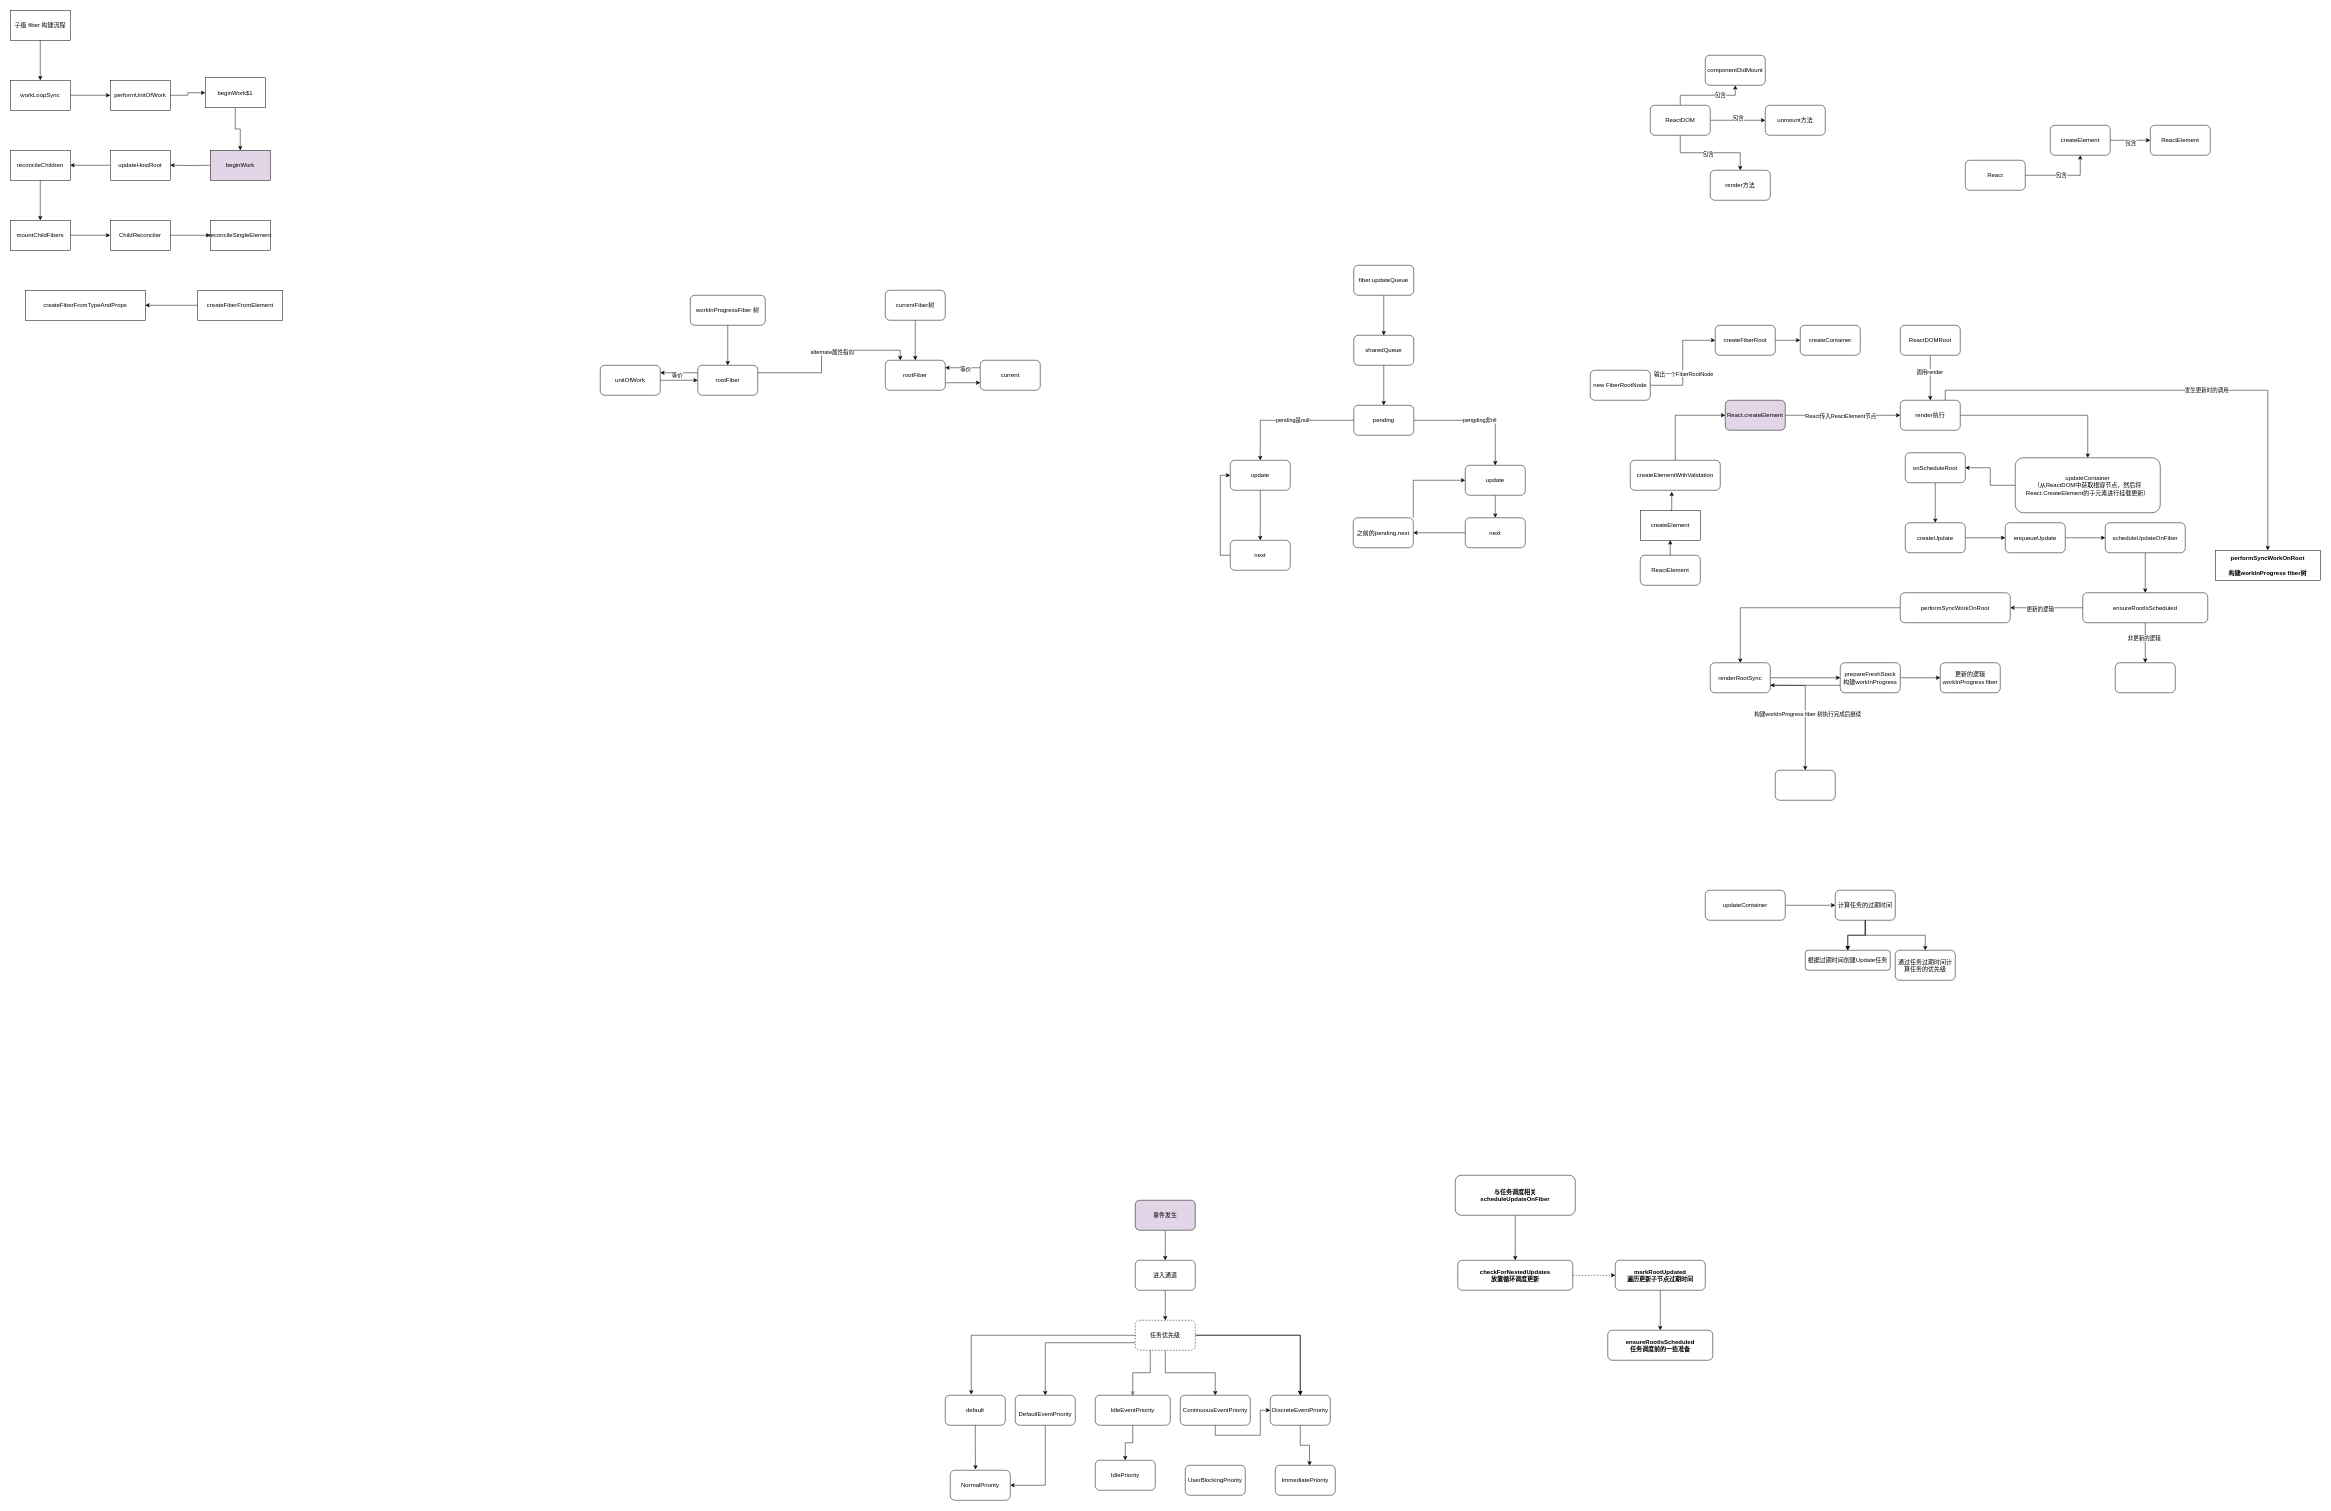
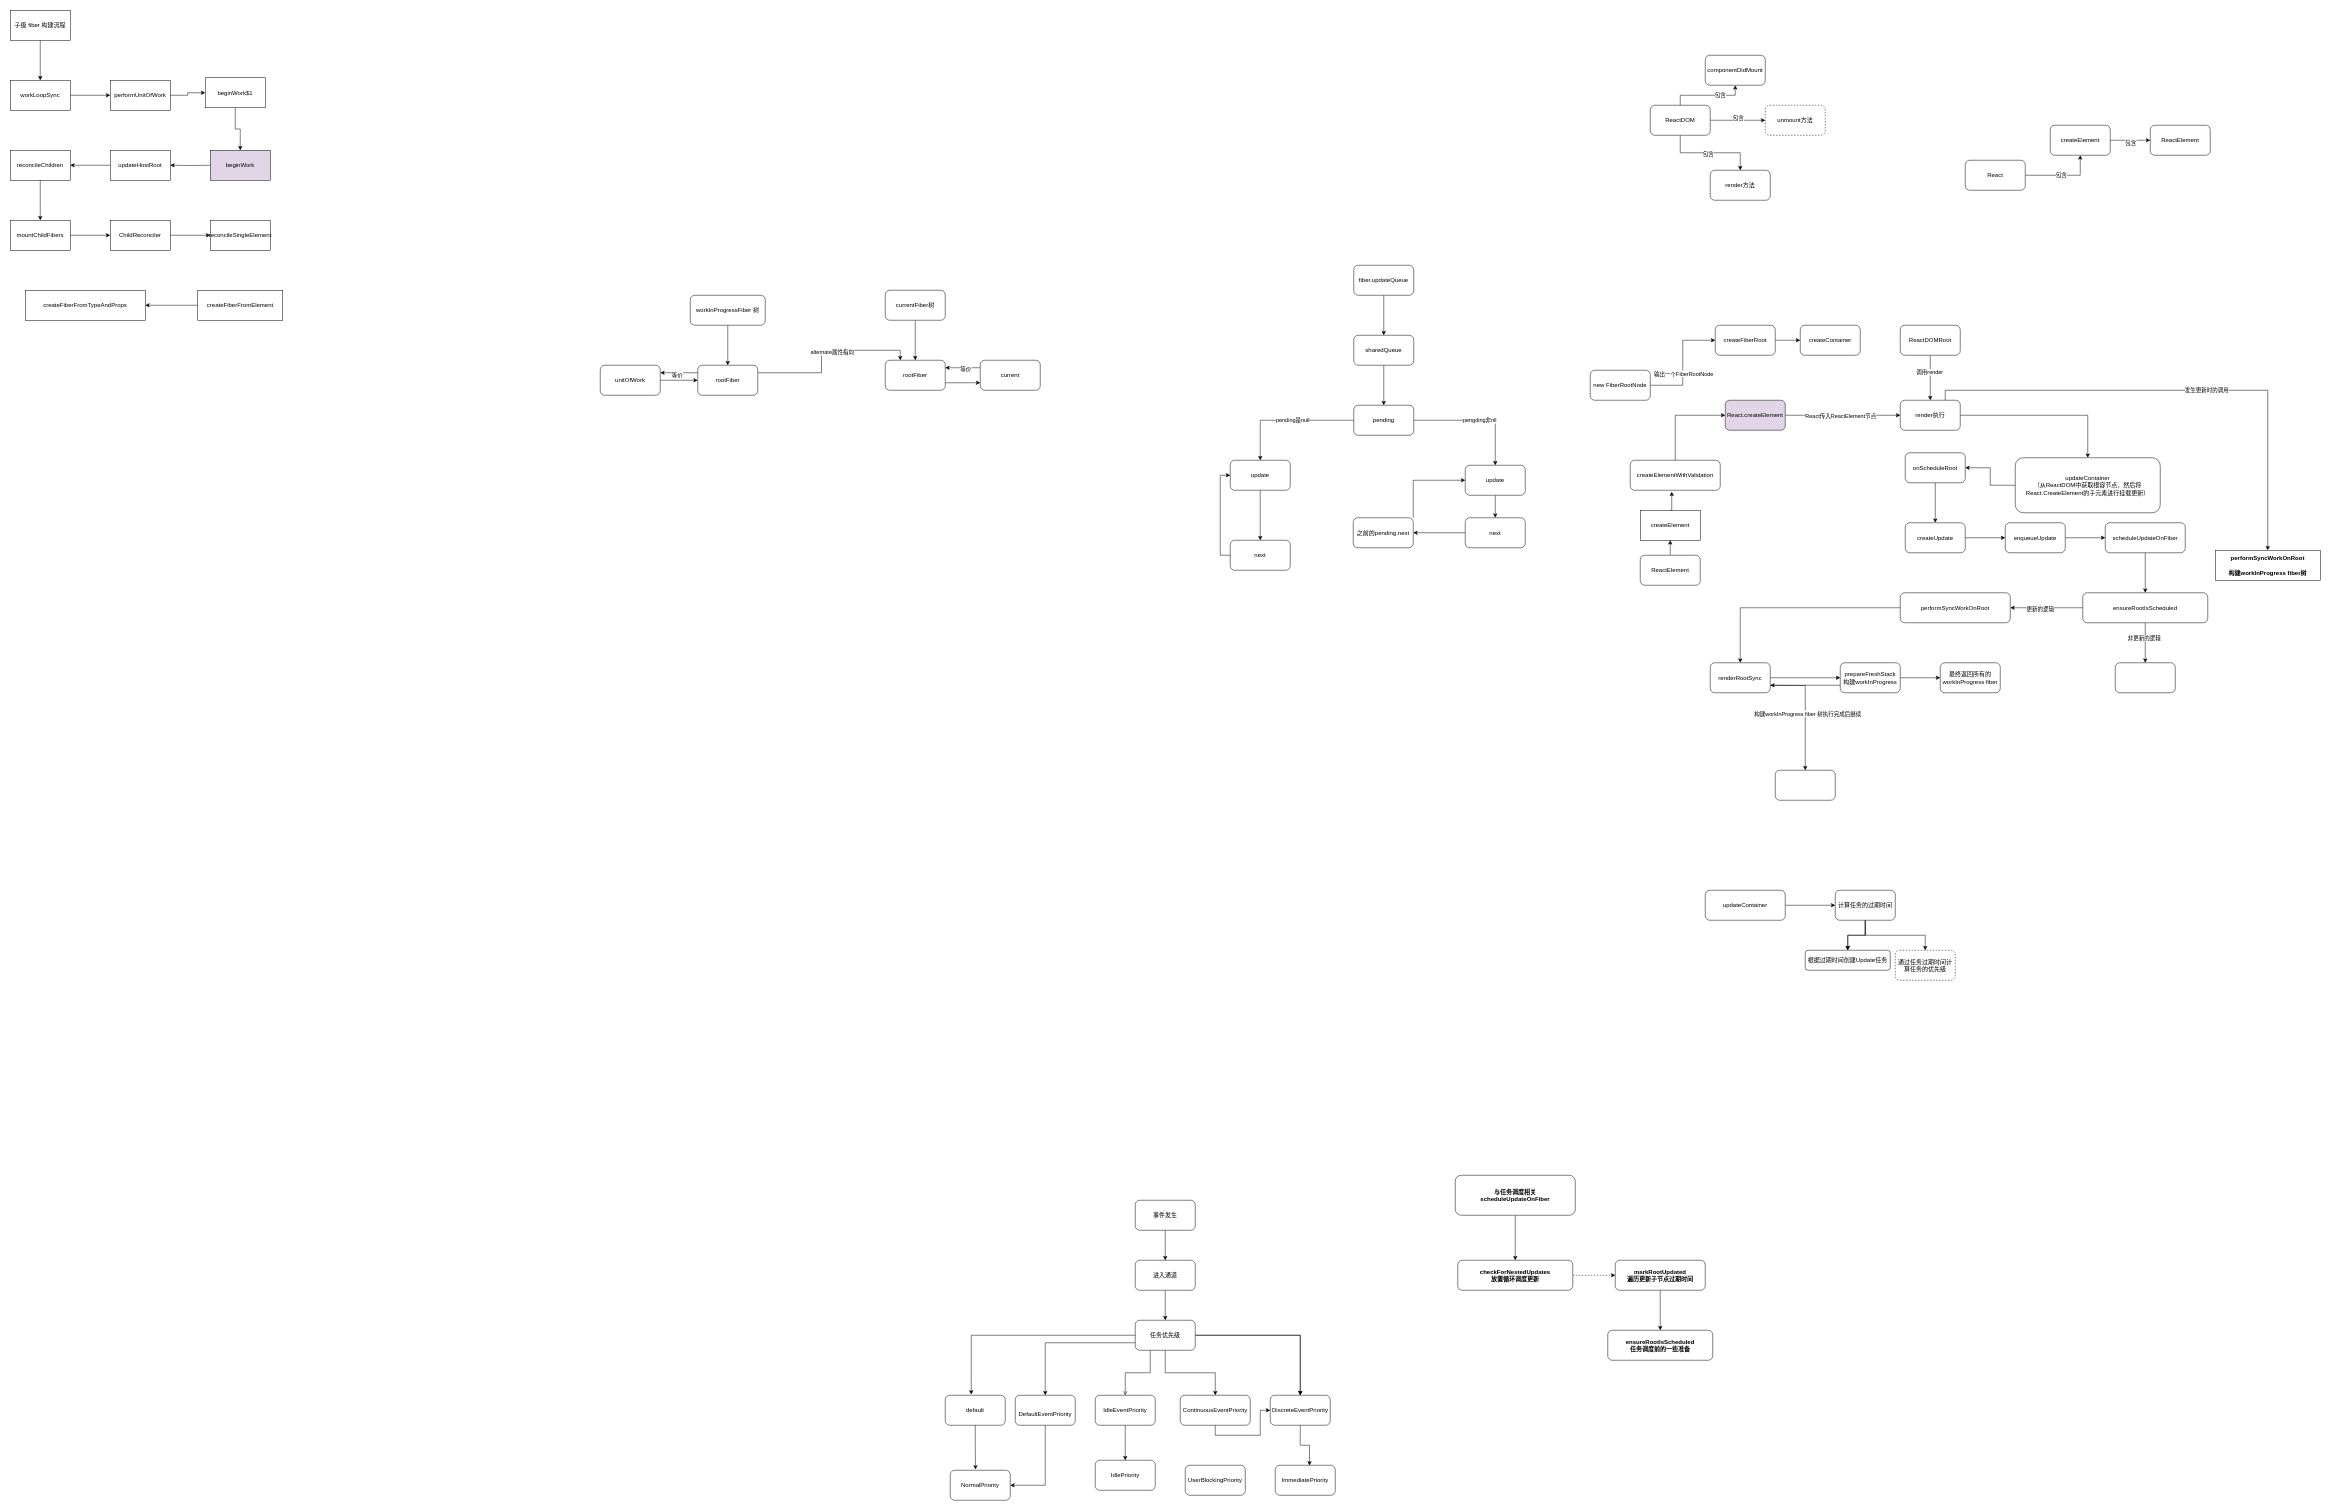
- <mxCell id="34" value="unmount方法" style="whiteSpace=wrap;html=1;rounded=1;" parent="1" vertex="1"><mxGeometry x="3530" y="210" width="120" height="60" as="geometry" /></mxCell>
+ <mxCell id="34" value="unmount方法" style="whiteSpace=wrap;html=1;rounded=1;dashed=1;" parent="1" vertex="1"><mxGeometry x="3530" y="210" width="120" height="60" as="geometry" /></mxCell>
- <mxCell id="126" value="更新的逻辑&lt;br&gt;workInProgress fiber" style="whiteSpace=wrap;html=1;rounded=1;" parent="1" vertex="1"><mxGeometry x="3880" y="1325" width="120" height="60" as="geometry" /></mxCell>
+ <mxCell id="126" value="最终返回所有的&lt;br&gt;workInProgress fiber" style="whiteSpace=wrap;html=1;rounded=1;" parent="1" vertex="1"><mxGeometry x="3880" y="1325" width="120" height="60" as="geometry" /></mxCell>
- <mxCell id="52" value="通过任务过期时间计算任务的优先级" style="whiteSpace=wrap;html=1;rounded=1;" parent="1" vertex="1"><mxGeometry x="3790" y="1900" width="120" height="60" as="geometry" /></mxCell>
+ <mxCell id="52" value="通过任务过期时间计算任务的优先级" style="whiteSpace=wrap;html=1;rounded=1;dashed=1;" parent="1" vertex="1"><mxGeometry x="3790" y="1900" width="120" height="60" as="geometry" /></mxCell>
- <mxCell id="88" value="事件发生" style="rounded=1;whiteSpace=wrap;html=1;fillColor=#e1d5e7;" parent="1" vertex="1"><mxGeometry x="2270" y="2400" width="120" height="60" as="geometry" /></mxCell>
+ <mxCell id="88" value="事件发生" style="rounded=1;whiteSpace=wrap;html=1;" parent="1" vertex="1"><mxGeometry x="2270" y="2400" width="120" height="60" as="geometry" /></mxCell>
- <mxCell id="84" value="任务优先级" style="rounded=1;whiteSpace=wrap;html=1;dashed=1;" parent="1" vertex="1"><mxGeometry x="2270" y="2640" width="120" height="60" as="geometry" /></mxCell>
+ <mxCell id="84" value="任务优先级" style="rounded=1;whiteSpace=wrap;html=1;" parent="1" vertex="1"><mxGeometry x="2270" y="2640" width="120" height="60" as="geometry" /></mxCell>
- <mxCell id="93" value="IdleEventPriority" style="rounded=1;whiteSpace=wrap;html=1;" parent="1" vertex="1"><mxGeometry x="2190" y="2790" width="150" height="60" as="geometry" /></mxCell>
+ <mxCell id="93" value="IdleEventPriority" style="rounded=1;whiteSpace=wrap;html=1;" parent="1" vertex="1"><mxGeometry x="2190" y="2790" width="120" height="60" as="geometry" /></mxCell>
